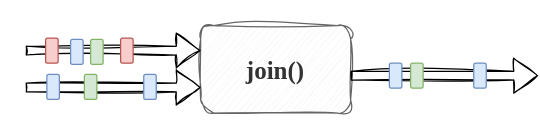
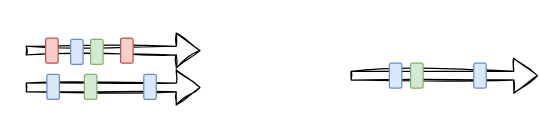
- <mxCell id="2" value="join()" style="rounded=1;whiteSpace=wrap;html=1;sketch=1;hachureGap=4;jiggle=2;curveFitting=1;fontFamily=Architects Daughter;fontSource=https%3A%2F%2Ffonts.googleapis.com%2Fcss%3Ffamily%3DArchitects%2BDaughter;fontSize=20;fillColor=#f5f5f5;strokeColor=#666666;fontStyle=1;fontColor=#333333;" vertex="1" parent="1"><mxGeometry x="160" y="20" width="120" height="70" as="geometry" /></mxCell>
